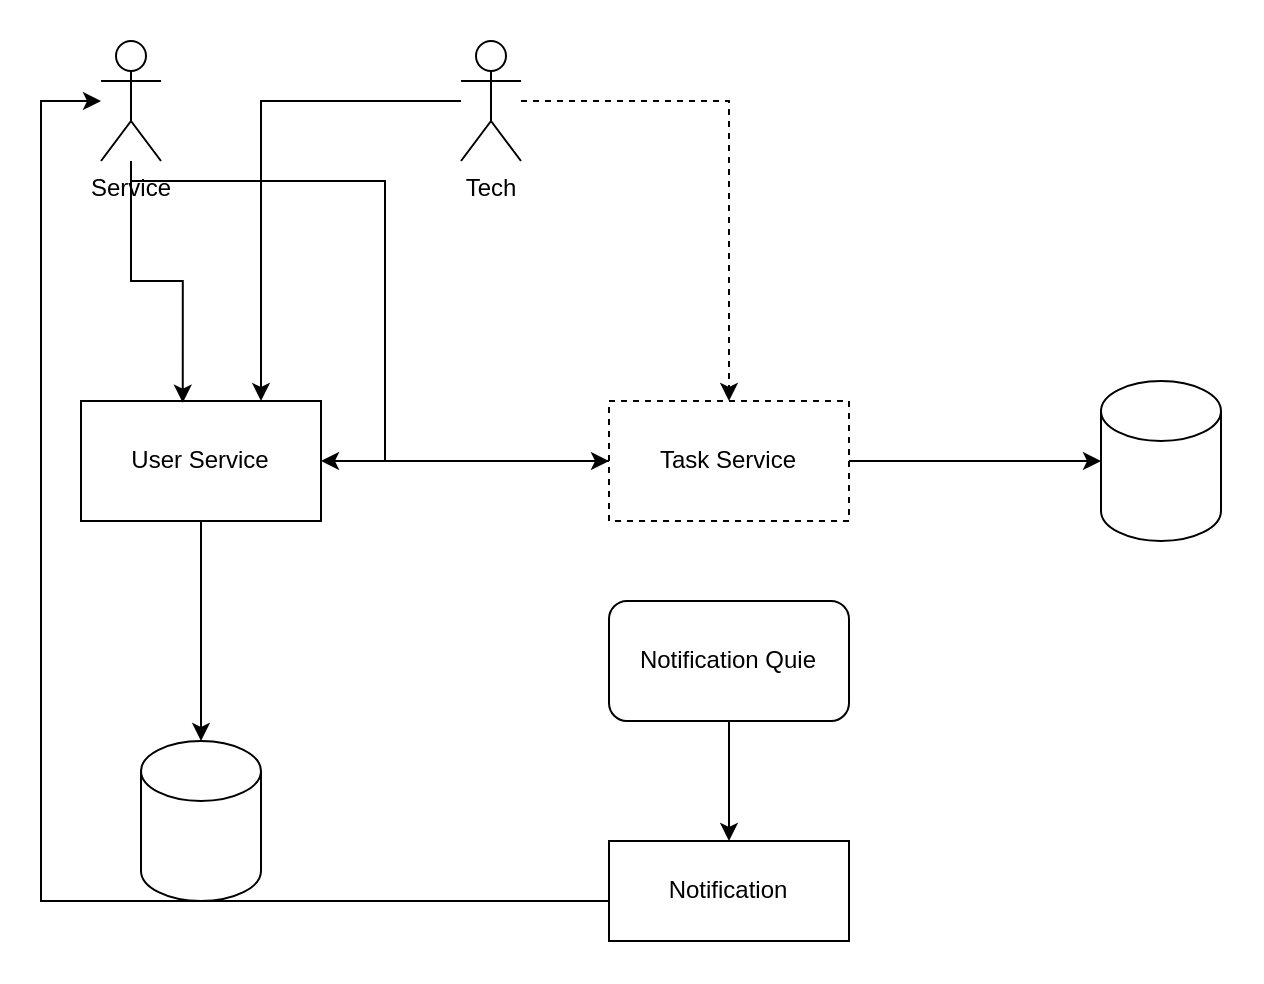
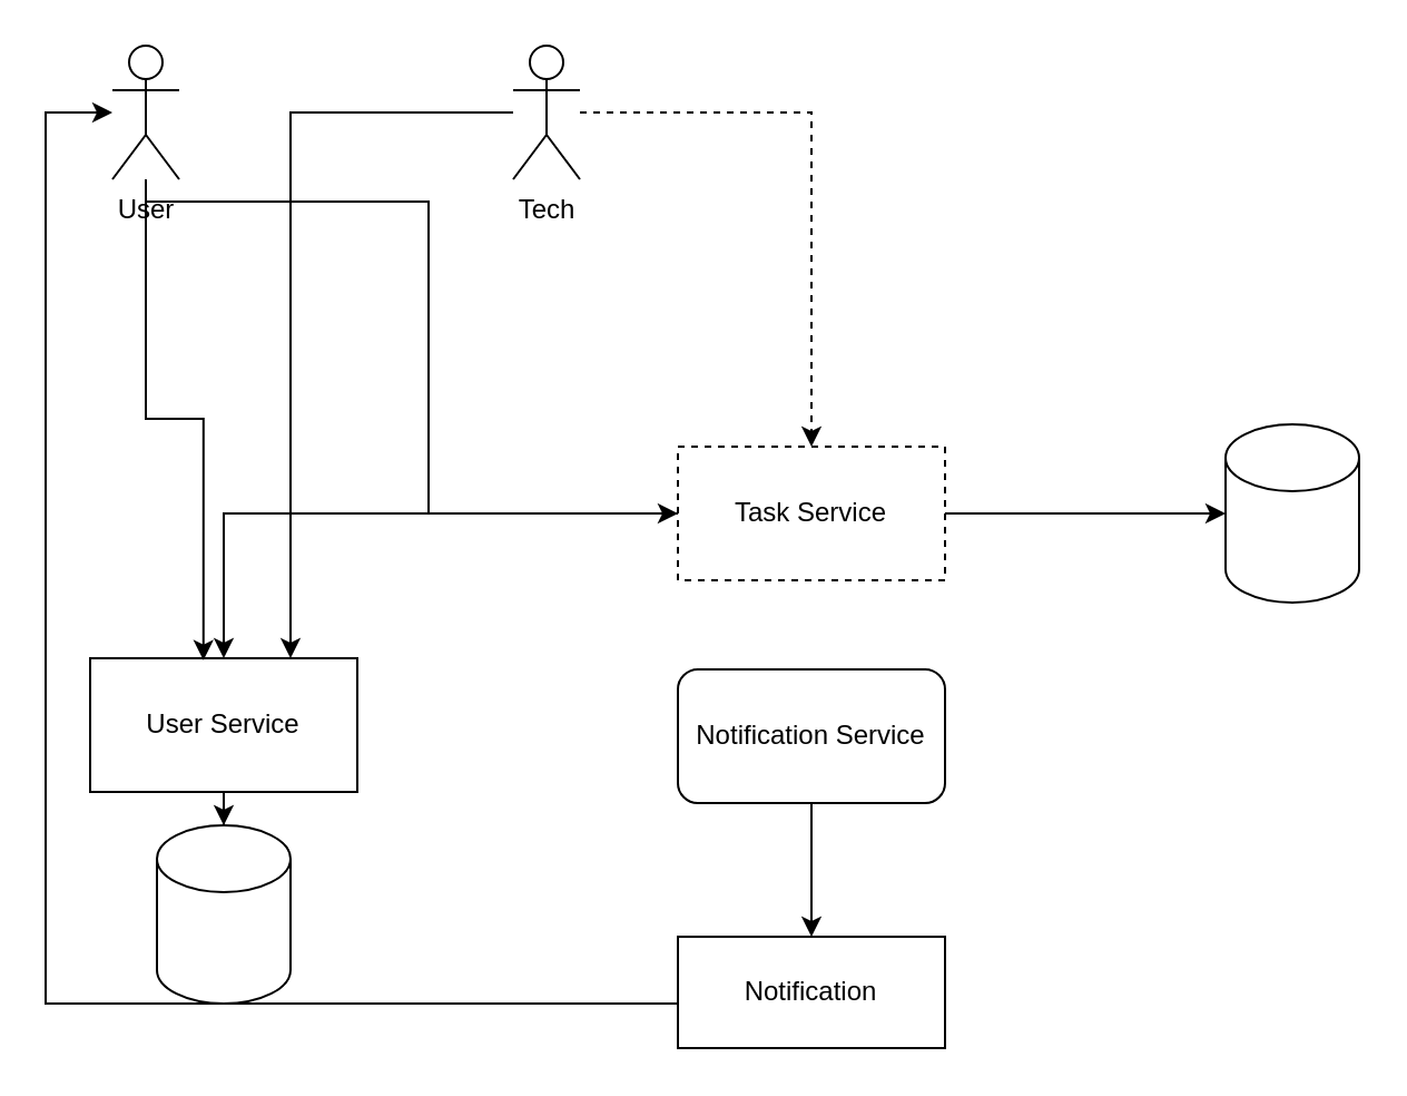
- <mxCell id="3" value="Service" style="shape=umlActor;verticalLabelPosition=bottom;verticalAlign=top;html=1;outlineConnect=0;" parent="1" vertex="1"><mxGeometry x="50" y="20" width="30" height="60" as="geometry" /></mxCell>
+ <mxCell id="3" value="User" style="shape=umlActor;verticalLabelPosition=bottom;verticalAlign=top;html=1;outlineConnect=0;" parent="1" vertex="1"><mxGeometry x="50" y="20" width="30" height="60" as="geometry" /></mxCell>
- <mxCell id="8" value="User Service" style="rounded=0;whiteSpace=wrap;html=1;" parent="1" vertex="1"><mxGeometry x="40" y="200" width="120" height="60" as="geometry" /></mxCell>
+ <mxCell id="8" value="User Service" style="rounded=0;whiteSpace=wrap;html=1;" parent="1" vertex="1"><mxGeometry x="40" y="295" width="120" height="60" as="geometry" /></mxCell>
- <mxCell id="18" value="Notification Quie" style="rounded=1;whiteSpace=wrap;html=1;" parent="1" vertex="1"><mxGeometry x="304" y="300" width="120" height="60" as="geometry" /></mxCell>
+ <mxCell id="18" value="Notification Service" style="rounded=1;whiteSpace=wrap;html=1;" parent="1" vertex="1"><mxGeometry x="304" y="300" width="120" height="60" as="geometry" /></mxCell>
